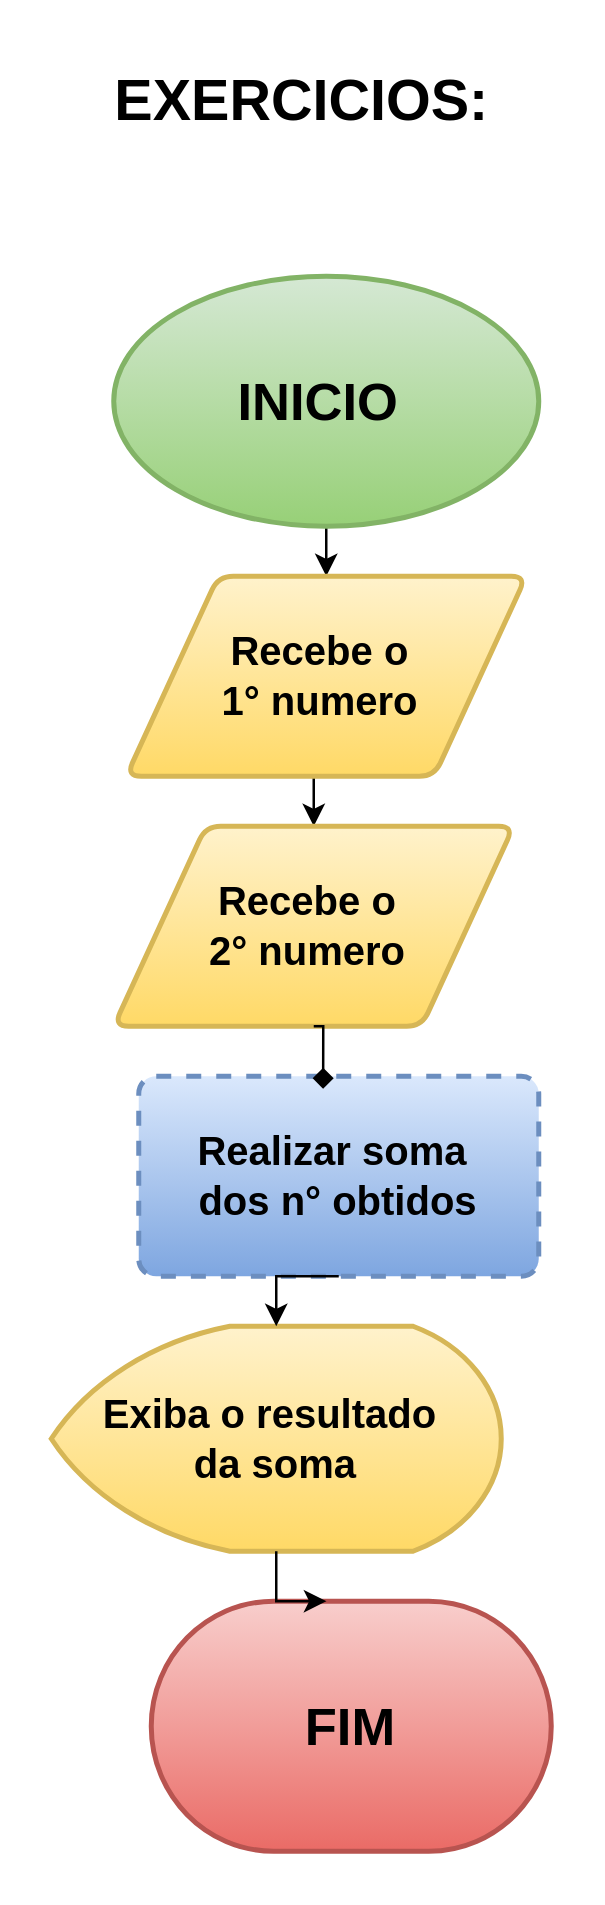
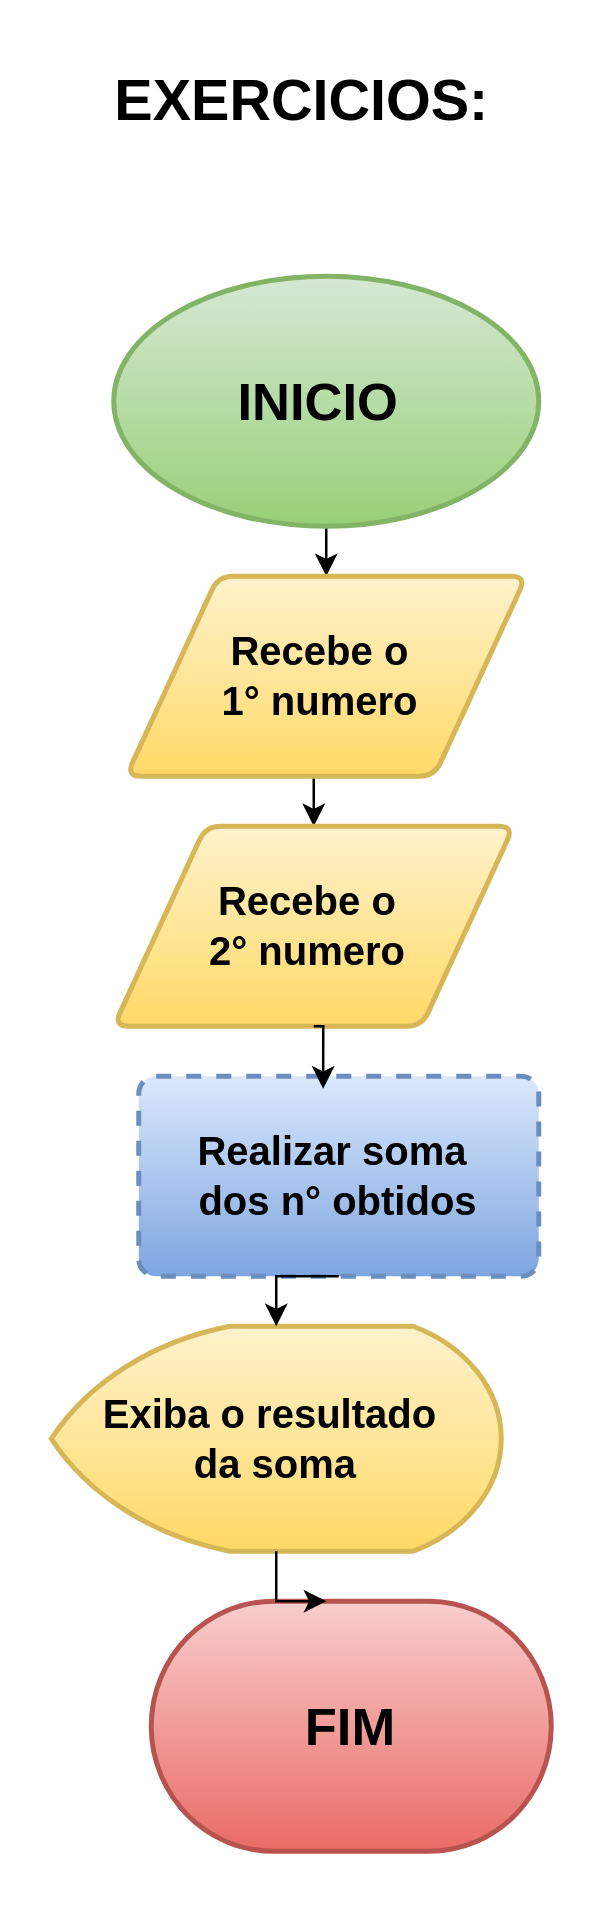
- <mxCell id="11" style="edgeStyle=orthogonalEdgeStyle;rounded=0;orthogonalLoop=1;jettySize=auto;html=1;exitX=0.5;exitY=1;exitDx=0;exitDy=0;entryX=0.461;entryY=0.063;entryDx=0;entryDy=0;entryPerimeter=0;endArrow=diamond;" edge="1" parent="1" source="6" target="7"><mxGeometry relative="1" as="geometry" /></mxCell>
+ <mxCell id="11" style="edgeStyle=orthogonalEdgeStyle;rounded=0;orthogonalLoop=1;jettySize=auto;html=1;exitX=0.5;exitY=1;exitDx=0;exitDy=0;entryX=0.461;entryY=0.063;entryDx=0;entryDy=0;entryPerimeter=0;" edge="1" parent="1" source="6" target="7"><mxGeometry relative="1" as="geometry" /></mxCell>
